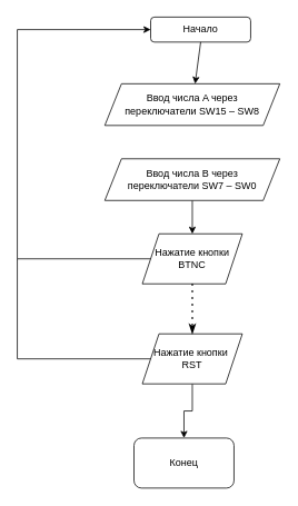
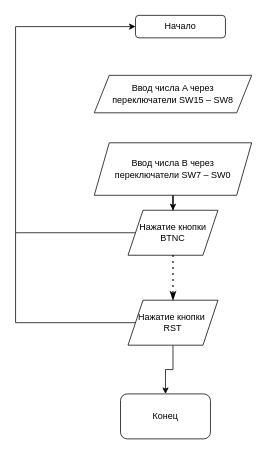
- <mxCell id="7" value="" style="endArrow=classic;html=1;rounded=0;exitX=0.5;exitY=1;exitDx=0;exitDy=0;" parent="1" source="2" target="3" edge="1"><mxGeometry width="50" height="50" relative="1" as="geometry"><mxPoint x="210" y="180" as="sourcePoint" /><mxPoint x="260" y="130" as="targetPoint" /></mxGeometry></mxCell>
- <mxCell id="5" value="Ввод числа B через переключатели&amp;nbsp;SW7 – SW0" style="shape=parallelogram;perimeter=parallelogramPerimeter;whiteSpace=wrap;html=1;fixedSize=1;" parent="1" vertex="1"><mxGeometry x="125" y="190" width="210" height="50" as="geometry" /></mxCell>
+ <mxCell id="5" value="Ввод числа B через переключатели&amp;nbsp;SW7 – SW0" style="shape=parallelogram;perimeter=parallelogramPerimeter;whiteSpace=wrap;html=1;fixedSize=1;" parent="1" vertex="1"><mxGeometry x="125" y="190" width="210" height="70" as="geometry" /></mxCell>
